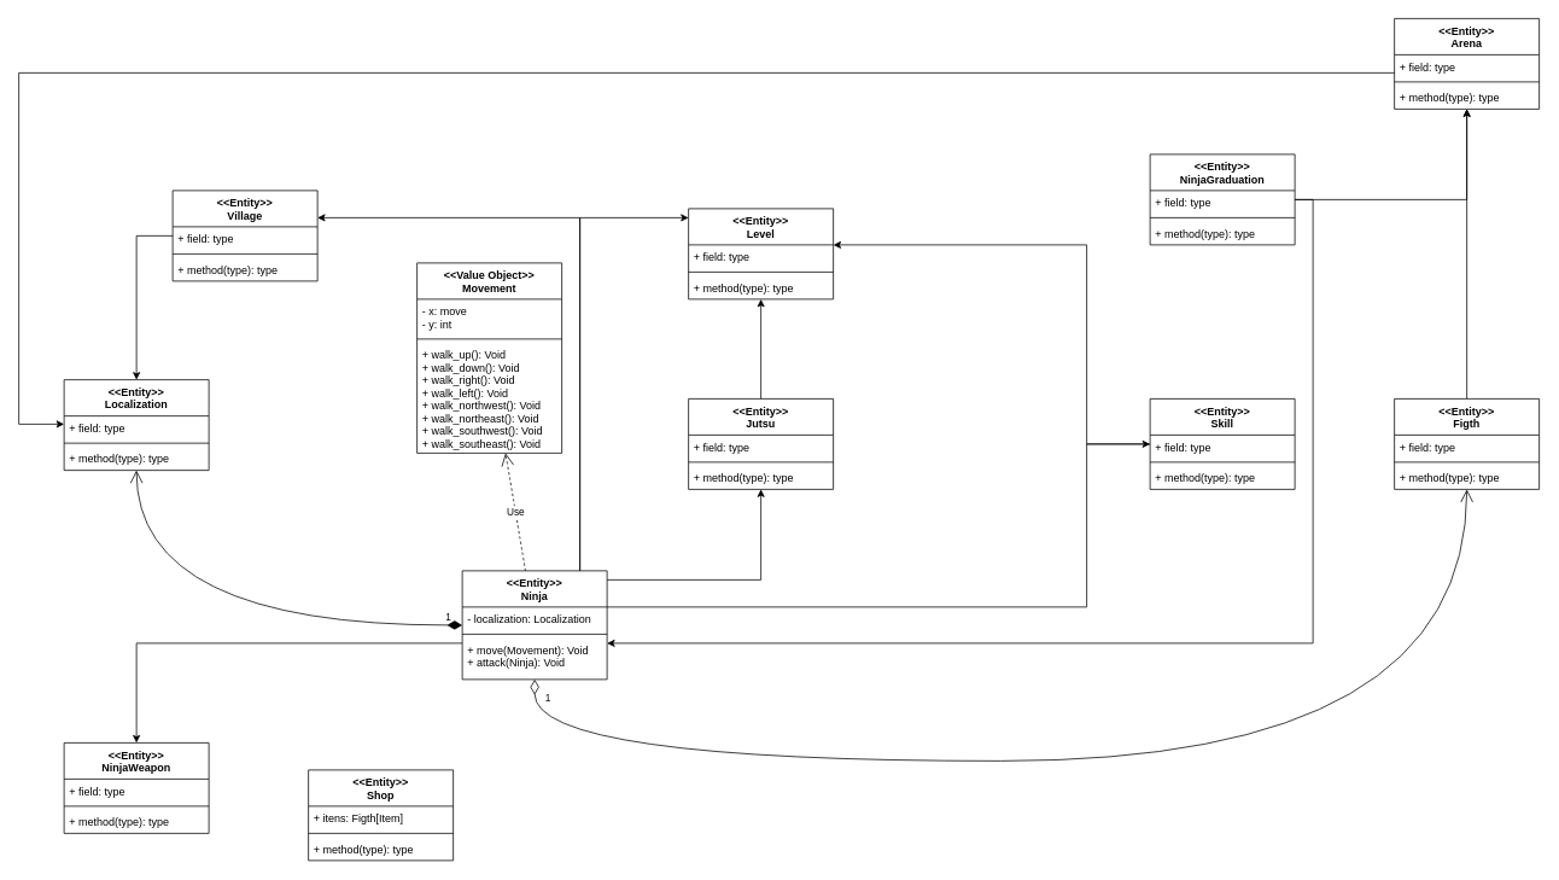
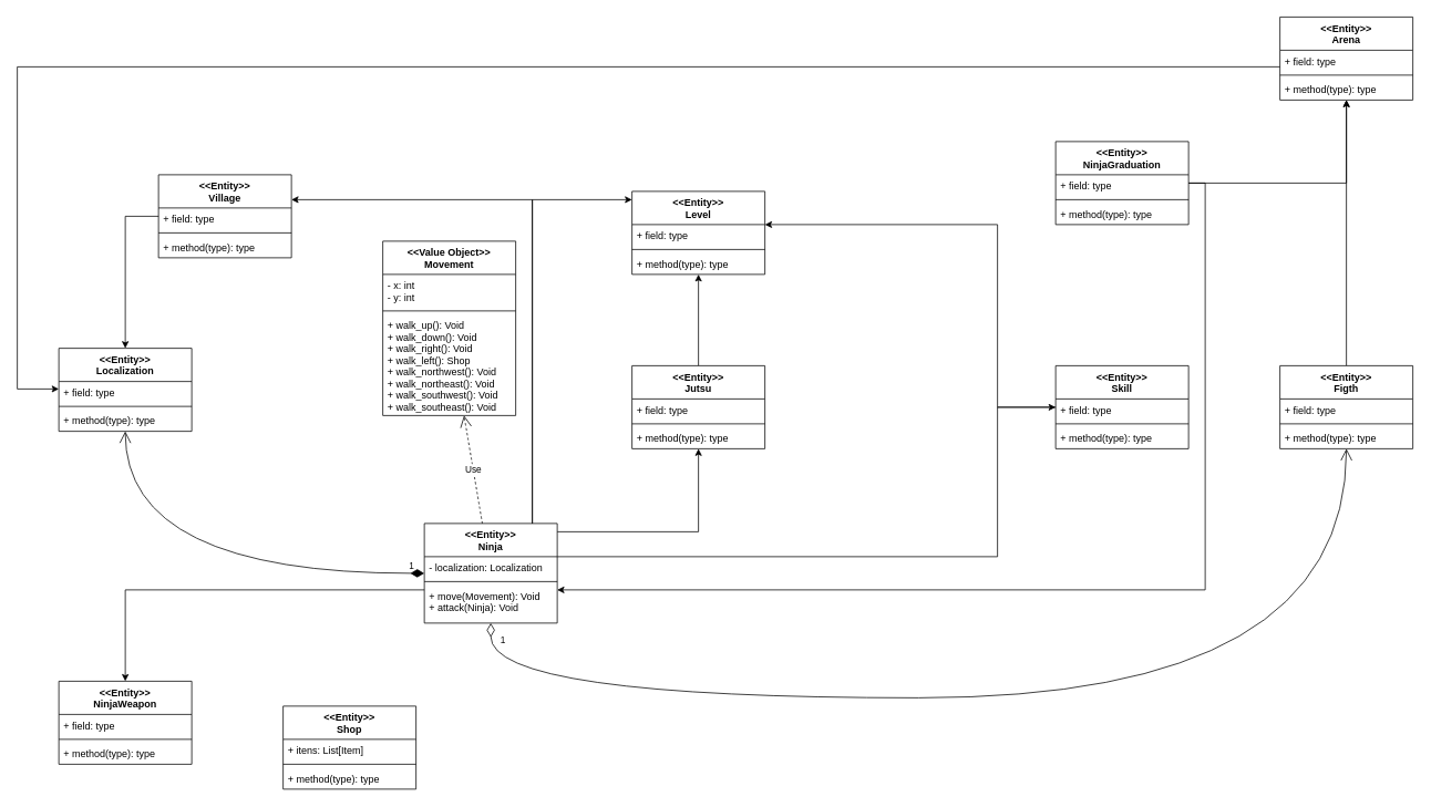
- <mxCell id="50" value="- x: move&#10;- y: int" style="text;strokeColor=none;fillColor=none;align=left;verticalAlign=top;spacingLeft=4;spacingRight=4;overflow=hidden;rotatable=0;points=[[0,0.5],[1,0.5]];portConstraint=eastwest;" parent="49" vertex="1"><mxGeometry y="40" width="160" height="40" as="geometry" /></mxCell>
+ <mxCell id="50" value="- x: int&#10;- y: int" style="text;strokeColor=none;fillColor=none;align=left;verticalAlign=top;spacingLeft=4;spacingRight=4;overflow=hidden;rotatable=0;points=[[0,0.5],[1,0.5]];portConstraint=eastwest;" parent="49" vertex="1"><mxGeometry y="40" width="160" height="40" as="geometry" /></mxCell>
- <mxCell id="52" value="+ walk_up(): Void&#10;+ walk_down(): Void&#10;+ walk_right(): Void&#10;+ walk_left(): Void&#10;+ walk_northwest(): Void&#10;+ walk_northeast(): Void&#10;+ walk_southwest(): Void&#10;+ walk_southeast(): Void" style="text;strokeColor=none;fillColor=none;align=left;verticalAlign=top;spacingLeft=4;spacingRight=4;overflow=hidden;rotatable=0;points=[[0,0.5],[1,0.5]];portConstraint=eastwest;" parent="49" vertex="1"><mxGeometry y="88" width="160" height="122" as="geometry" /></mxCell>
+ <mxCell id="52" value="+ walk_up(): Void&#10;+ walk_down(): Void&#10;+ walk_right(): Void&#10;+ walk_left(): Shop&#10;+ walk_northwest(): Void&#10;+ walk_northeast(): Void&#10;+ walk_southwest(): Void&#10;+ walk_southeast(): Void" style="text;strokeColor=none;fillColor=none;align=left;verticalAlign=top;spacingLeft=4;spacingRight=4;overflow=hidden;rotatable=0;points=[[0,0.5],[1,0.5]];portConstraint=eastwest;" parent="49" vertex="1"><mxGeometry y="88" width="160" height="122" as="geometry" /></mxCell>
- <mxCell id="62" value="+ itens: Figth[Item]" style="text;strokeColor=none;fillColor=none;align=left;verticalAlign=top;spacingLeft=4;spacingRight=4;overflow=hidden;rotatable=0;points=[[0,0.5],[1,0.5]];portConstraint=eastwest;" parent="61" vertex="1"><mxGeometry y="40" width="160" height="26" as="geometry" /></mxCell>
+ <mxCell id="62" value="+ itens: List[Item]" style="text;strokeColor=none;fillColor=none;align=left;verticalAlign=top;spacingLeft=4;spacingRight=4;overflow=hidden;rotatable=0;points=[[0,0.5],[1,0.5]];portConstraint=eastwest;" parent="61" vertex="1"><mxGeometry y="40" width="160" height="26" as="geometry" /></mxCell>
